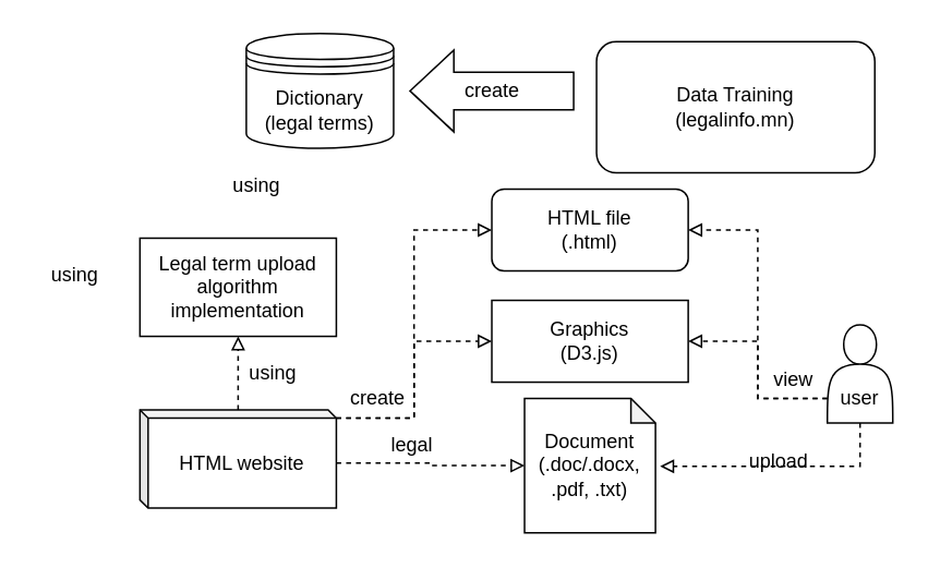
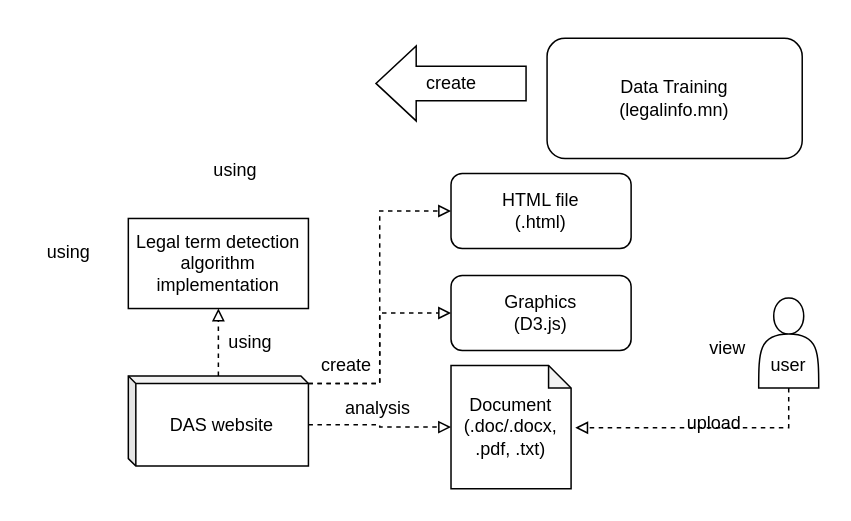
- <mxCell id="22" value="Dictionary&lt;br style=&quot;border-color: var(--border-color);&quot;&gt;(legal terms)" style="shape=datastore;whiteSpace=wrap;html=1;" vertex="1" parent="1"><mxGeometry x="150" y="20" width="90" height="70" as="geometry" /></mxCell>
- <mxCell id="10" style="edgeStyle=orthogonalEdgeStyle;rounded=0;orthogonalLoop=1;jettySize=auto;html=1;exitX=0;exitY=0.75;exitDx=0;exitDy=0;entryX=1;entryY=0.5;entryDx=0;entryDy=0;dashed=1;endArrow=block;endFill=0;" edge="1" parent="1" source="13" target="15"><mxGeometry relative="1" as="geometry" /></mxCell>
- <mxCell id="3" value="Legal term upload algorithm&lt;br&gt;implementation" style="rounded=0;whiteSpace=wrap;html=1;" vertex="1" parent="1"><mxGeometry x="85" y="145" width="120" height="60" as="geometry" /></mxCell>
+ <mxCell id="3" value="Legal term detection algorithm&lt;br&gt;implementation" style="rounded=0;whiteSpace=wrap;html=1;" vertex="1" parent="1"><mxGeometry x="85" y="145" width="120" height="60" as="geometry" /></mxCell>
- <mxCell id="23" value="Graphics&lt;br&gt;(D3.js)" style="rounded=0;whiteSpace=wrap;html=1;" vertex="1" parent="1"><mxGeometry x="300" y="183" width="120" height="50" as="geometry" /></mxCell>
+ <mxCell id="23" value="Graphics&lt;br&gt;(D3.js)" style="whiteSpace=wrap;html=1;rounded=1;" vertex="1" parent="1"><mxGeometry x="300" y="183" width="120" height="50" as="geometry" /></mxCell>
- <mxCell id="12" style="edgeStyle=orthogonalEdgeStyle;rounded=0;orthogonalLoop=1;jettySize=auto;html=1;exitX=0;exitY=0.75;exitDx=0;exitDy=0;entryX=1;entryY=0.5;entryDx=0;entryDy=0;dashed=1;endArrow=block;endFill=0;" edge="1" parent="1" source="13" target="23"><mxGeometry relative="1" as="geometry" /></mxCell>
- <mxCell id="17" value="legal" style="text;html=1;align=center;verticalAlign=middle;resizable=0;points=[];autosize=1;strokeColor=none;fillColor=none;" vertex="1" parent="1"><mxGeometry x="216" y="257" width="70" height="30" as="geometry" /></mxCell>
+ <mxCell id="17" value="analysis" style="text;html=1;align=center;verticalAlign=middle;resizable=0;points=[];autosize=1;strokeColor=none;fillColor=none;" vertex="1" parent="1"><mxGeometry x="216" y="257" width="70" height="30" as="geometry" /></mxCell>
- <mxCell id="9" value="HTML website" style="shape=cube;whiteSpace=wrap;html=1;boundedLbl=1;backgroundOutline=1;darkOpacity=0.05;darkOpacity2=0.1;size=5;" vertex="1" parent="1"><mxGeometry x="85" y="250" width="120" height="60" as="geometry" /></mxCell>
+ <mxCell id="9" value="DAS website" style="shape=cube;whiteSpace=wrap;html=1;boundedLbl=1;backgroundOutline=1;darkOpacity=0.05;darkOpacity2=0.1;size=5;" vertex="1" parent="1"><mxGeometry x="85" y="250" width="120" height="60" as="geometry" /></mxCell>
- <mxCell id="24" value="Document&lt;br style=&quot;border-color: var(--border-color);&quot;&gt;(.doc/.docx, .pdf, .txt)" style="shape=note;whiteSpace=wrap;html=1;backgroundOutline=1;darkOpacity=0.05;size=15;" vertex="1" parent="1"><mxGeometry x="320" y="243" width="80" height="82" as="geometry" /></mxCell>
+ <mxCell id="24" value="Document&lt;br style=&quot;border-color: var(--border-color);&quot;&gt;(.doc/.docx, .pdf, .txt)" style="shape=note;whiteSpace=wrap;html=1;backgroundOutline=1;darkOpacity=0.05;size=15;" vertex="1" parent="1"><mxGeometry x="300" y="243" width="80" height="82" as="geometry" /></mxCell>
